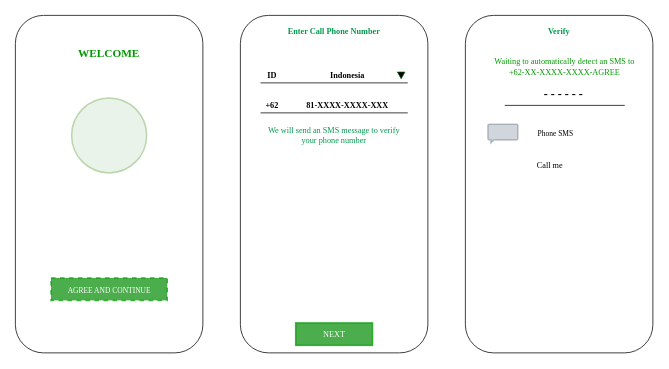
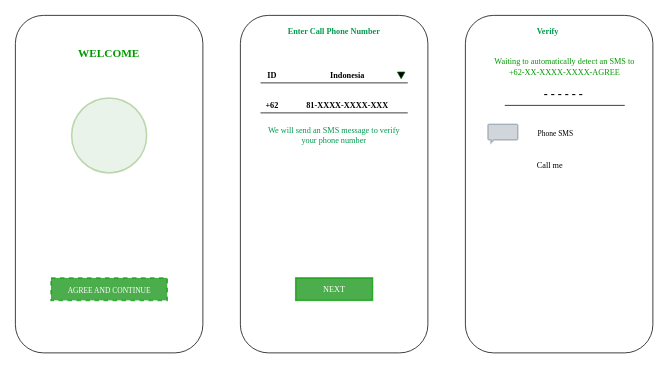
- <mxCell id="21" value="Verify" style="text;html=1;strokeColor=none;fillColor=none;align=center;verticalAlign=bottom;whiteSpace=wrap;rounded=0;fillStyle=auto;fontFamily=Verdana;fontColor=#00994D;fontStyle=1;fontSize=11;" vertex="1" parent="1"><mxGeometry x="660" y="30" width="170" height="20" as="geometry" /></mxCell>
+ <mxCell id="21" value="Verify" style="text;html=1;strokeColor=none;fillColor=none;align=center;verticalAlign=bottom;whiteSpace=wrap;rounded=0;fillStyle=auto;fontFamily=Verdana;fontColor=#00994D;fontStyle=1;fontSize=11;" vertex="1" parent="1"><mxGeometry x="645" y="30" width="170" height="20" as="geometry" /></mxCell>
- <mxCell id="19" value="&lt;font color=&quot;#ffffff&quot;&gt;NEXT&lt;/font&gt;" style="rounded=0;whiteSpace=wrap;html=1;fillStyle=auto;strokeColor=#009900;fontFamily=Verdana;fontSize=11;fillColor=#008A00;opacity=70;strokeWidth=2;" vertex="1" parent="1"><mxGeometry x="393.75" y="430" width="102.5" height="30" as="geometry" /></mxCell>
+ <mxCell id="19" value="&lt;font color=&quot;#ffffff&quot;&gt;NEXT&lt;/font&gt;" style="rounded=0;whiteSpace=wrap;html=1;fillStyle=auto;strokeColor=#009900;fontFamily=Verdana;fontSize=11;fillColor=#008A00;opacity=70;strokeWidth=2;" vertex="1" parent="1"><mxGeometry x="393.75" y="370" width="102.5" height="30" as="geometry" /></mxCell>
